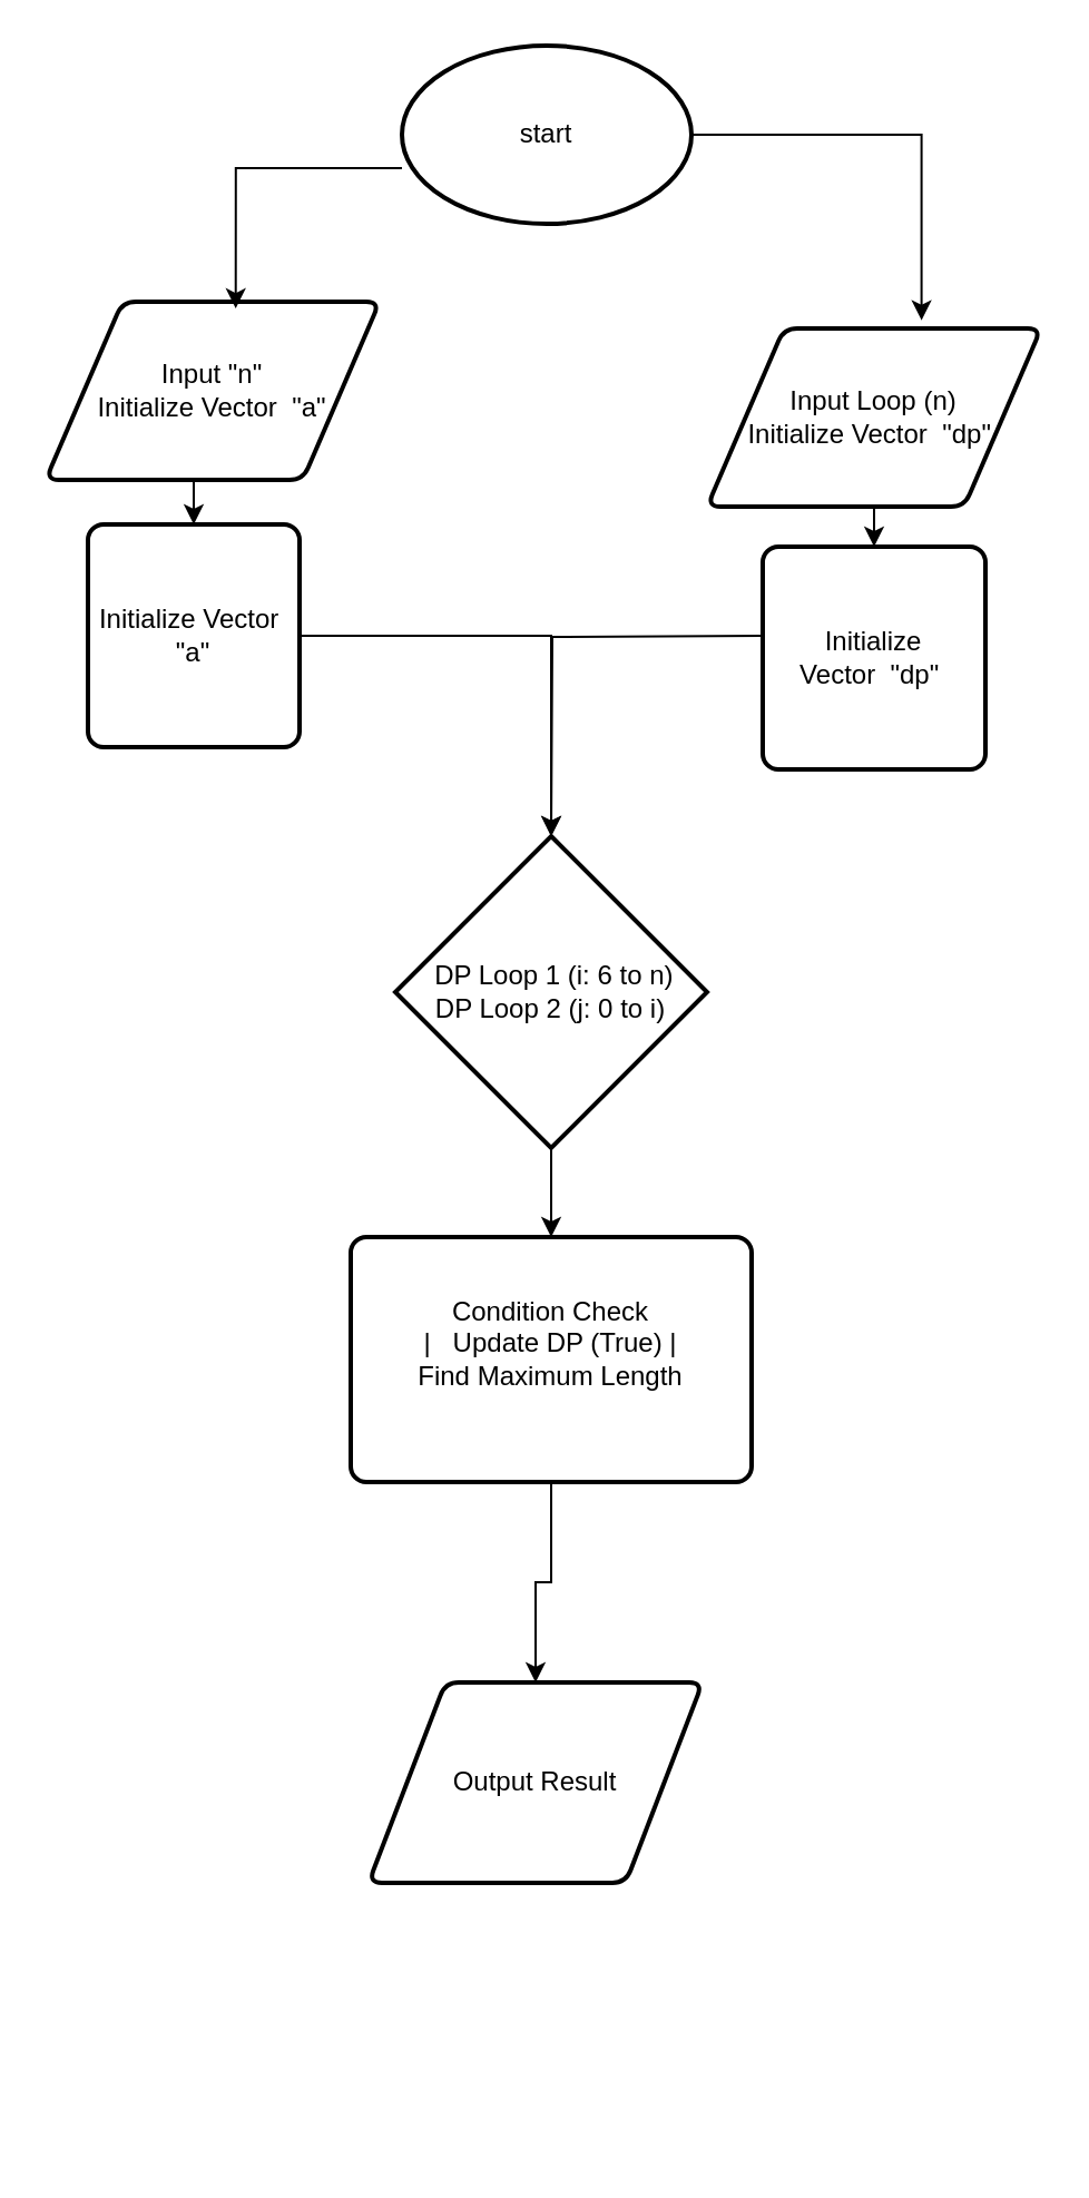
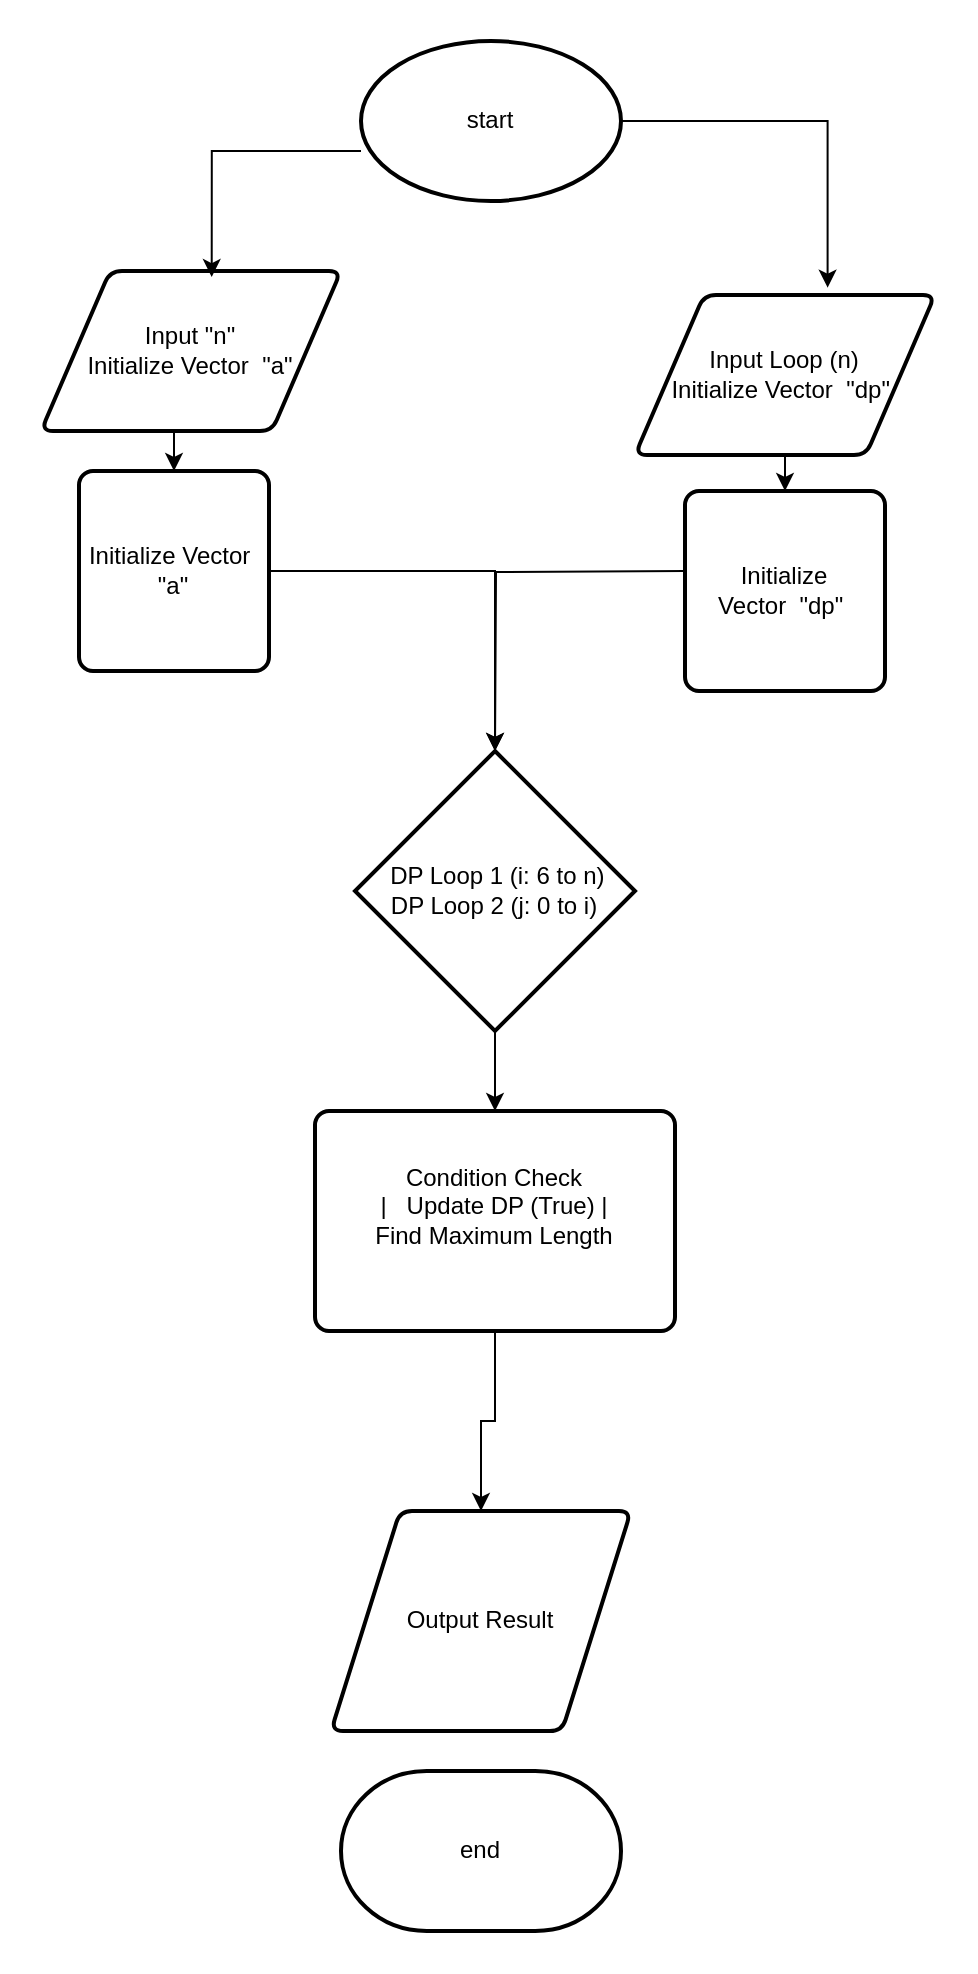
- <mxCell id="7" value="Output Result" style="shape=parallelogram;html=1;strokeWidth=2;perimeter=parallelogramPerimeter;whiteSpace=wrap;rounded=1;arcSize=12;size=0.23;" vertex="1" parent="1"><mxGeometry x="165" y="755" width="150" height="90" as="geometry" /></mxCell>
+ <mxCell id="7" value="Output Result" style="shape=parallelogram;html=1;strokeWidth=2;perimeter=parallelogramPerimeter;whiteSpace=wrap;rounded=1;arcSize=12;size=0.23;" vertex="1" parent="1"><mxGeometry x="165" y="755" width="150" height="110" as="geometry" /></mxCell>
+ <mxCell id="4" value="end" style="strokeWidth=2;html=1;shape=mxgraph.flowchart.terminator;whiteSpace=wrap;" vertex="1" parent="1"><mxGeometry x="170" y="885" width="140" height="80" as="geometry" /></mxCell>
